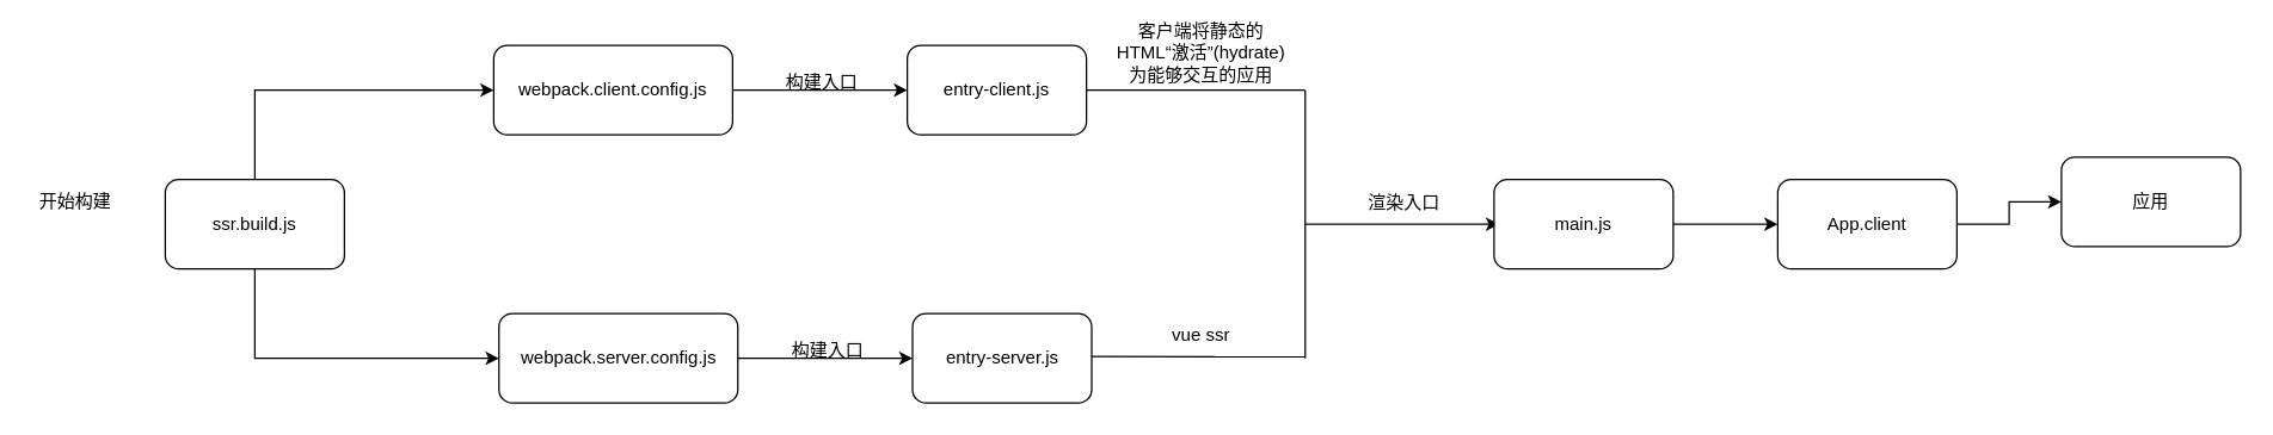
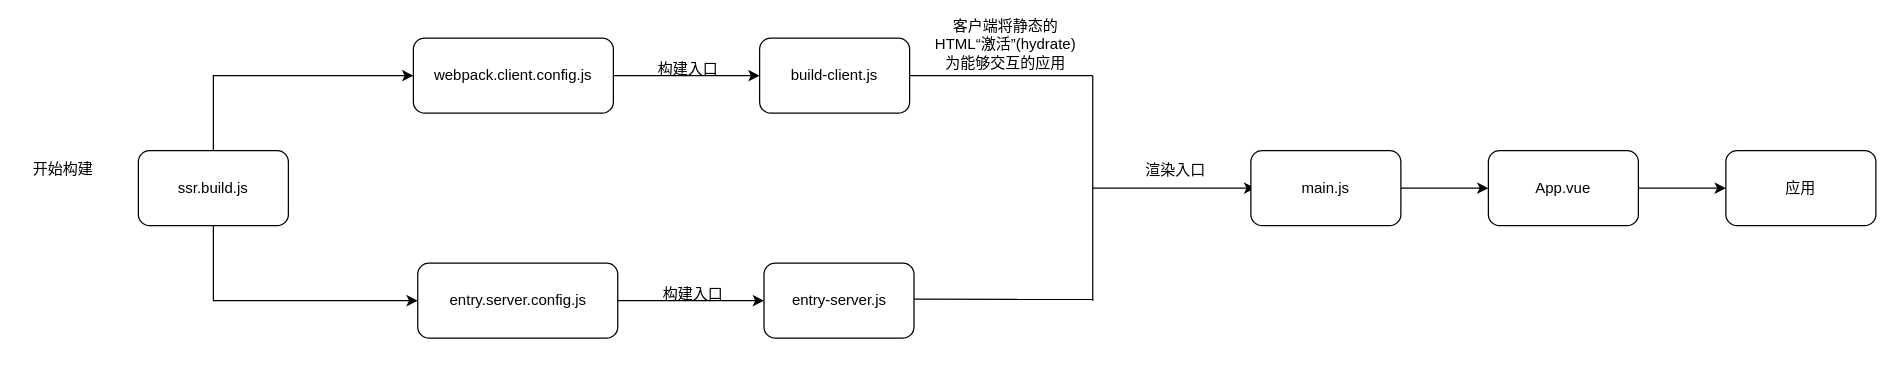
- <mxCell id="6" value="entry-client.js" style="rounded=1;whiteSpace=wrap;html=1;" vertex="1" parent="1"><mxGeometry x="607" y="30" width="120" height="60" as="geometry" /></mxCell>
+ <mxCell id="6" value="build-client.js" style="rounded=1;whiteSpace=wrap;html=1;" vertex="1" parent="1"><mxGeometry x="607" y="30" width="120" height="60" as="geometry" /></mxCell>
- <mxCell id="9" value="应用" style="rounded=1;whiteSpace=wrap;html=1;" vertex="1" parent="1"><mxGeometry x="1380" y="105" width="120" height="60" as="geometry" /></mxCell>
+ <mxCell id="9" value="应用" style="rounded=1;whiteSpace=wrap;html=1;" vertex="1" parent="1"><mxGeometry x="1380" y="120" width="120" height="60" as="geometry" /></mxCell>
- <mxCell id="24" value="App.client" style="rounded=1;whiteSpace=wrap;html=1;" vertex="1" parent="1"><mxGeometry x="1190" y="120" width="120" height="60" as="geometry" /></mxCell>
+ <mxCell id="24" value="App.vue" style="rounded=1;whiteSpace=wrap;html=1;" vertex="1" parent="1"><mxGeometry x="1190" y="120" width="120" height="60" as="geometry" /></mxCell>
- <mxCell id="19" value="vue ssr" style="text;html=1;strokeColor=none;fillColor=none;align=center;verticalAlign=middle;whiteSpace=wrap;rounded=0;" vertex="1" parent="1"><mxGeometry x="773.5" y="210" width="60" height="30" as="geometry" /></mxCell>
- <mxCell id="16" value="webpack.server.config.js" style="rounded=1;whiteSpace=wrap;html=1;" vertex="1" parent="1"><mxGeometry x="333.5" y="210" width="160" height="60" as="geometry" /></mxCell>
+ <mxCell id="16" value="entry.server.config.js" style="rounded=1;whiteSpace=wrap;html=1;" vertex="1" parent="1"><mxGeometry x="333.5" y="210" width="160" height="60" as="geometry" /></mxCell>
